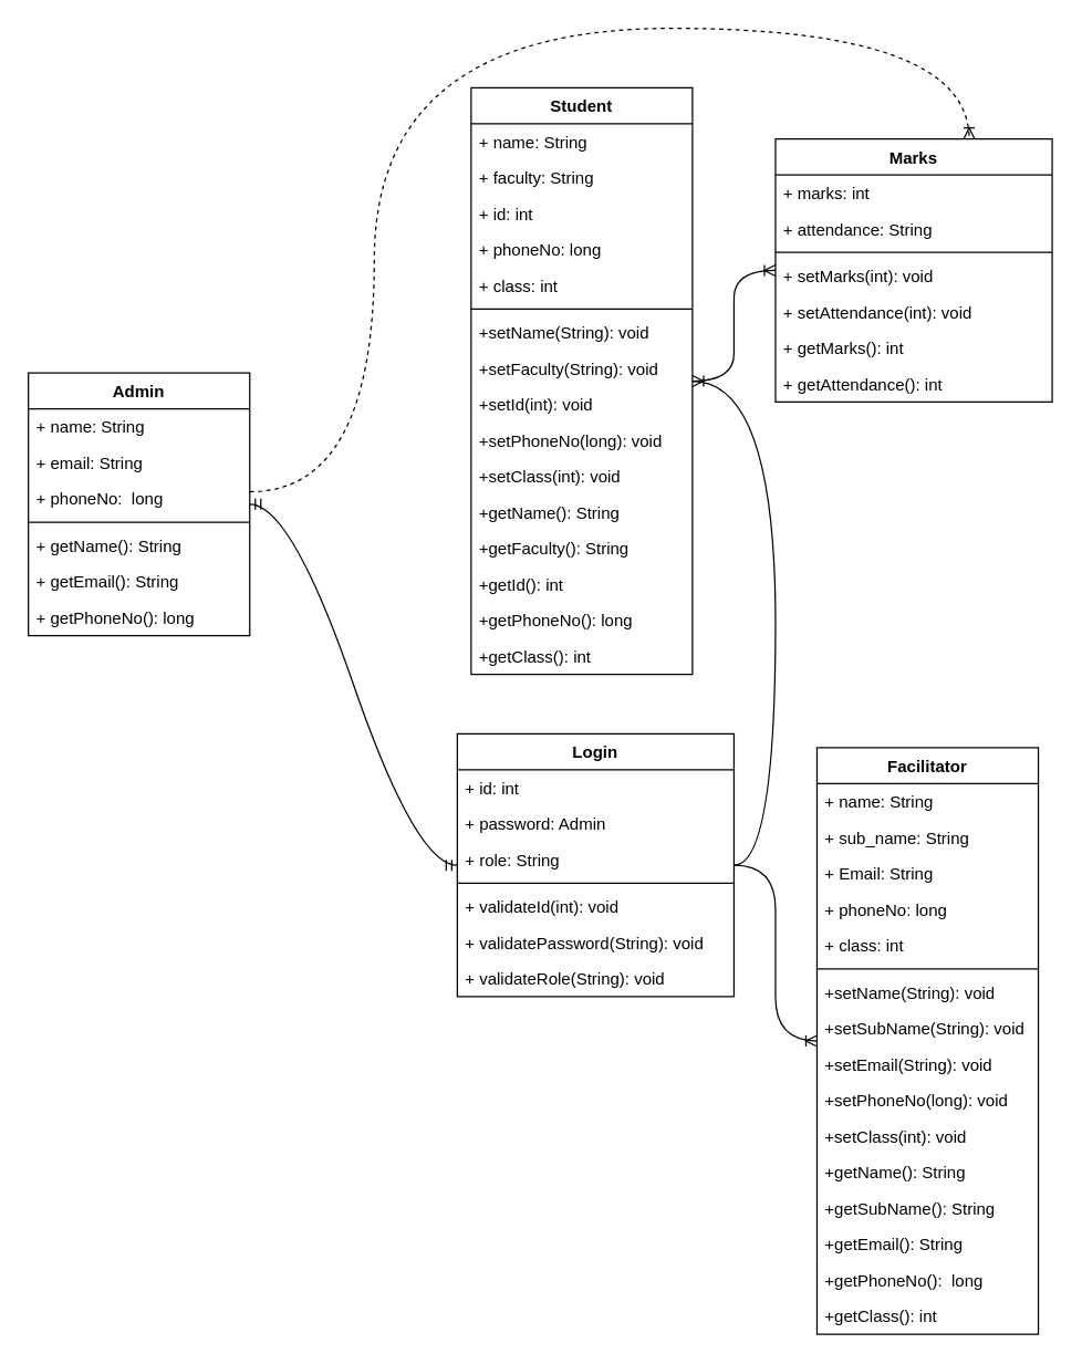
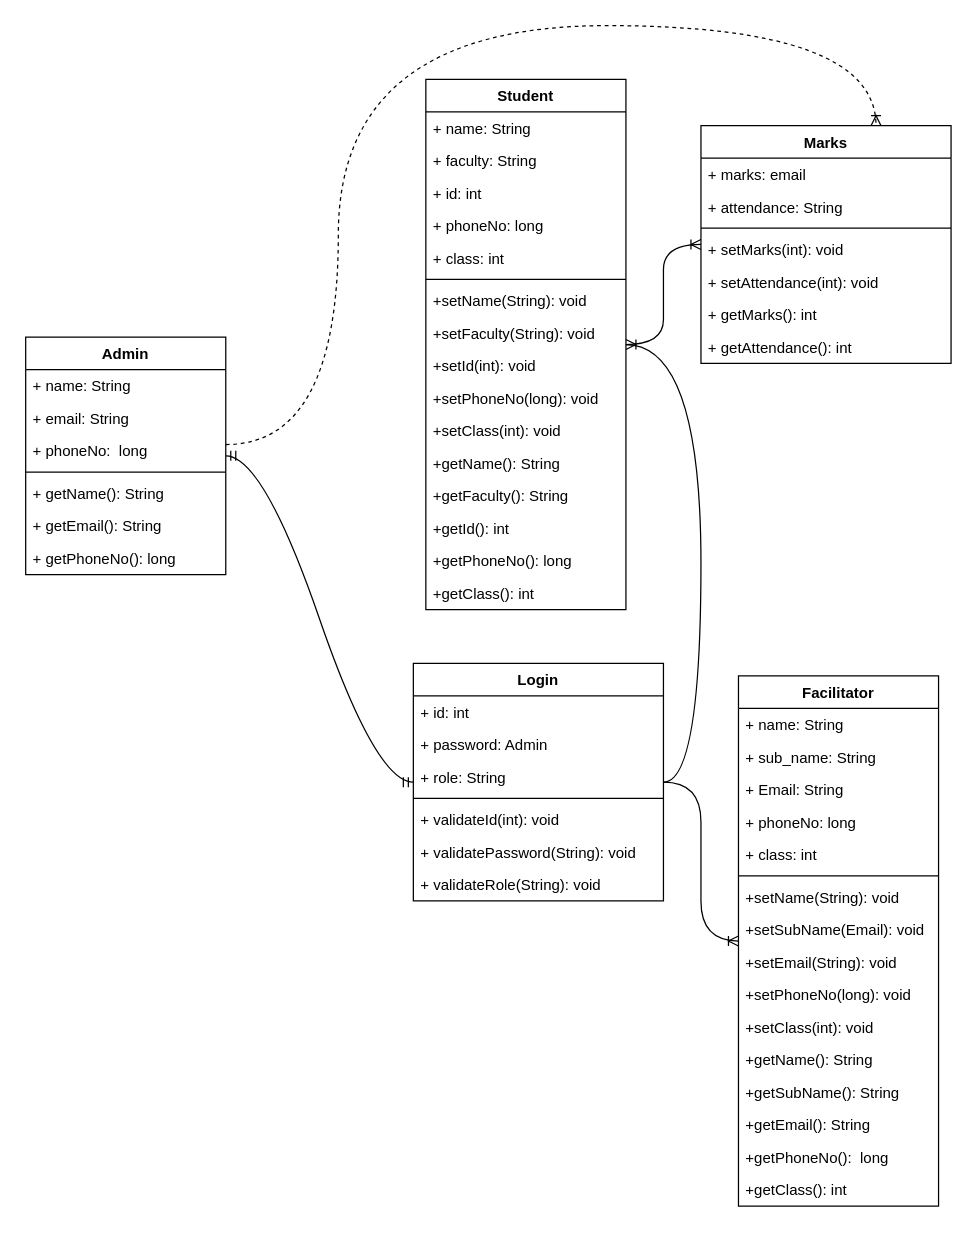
- <mxCell id="53" value="+ marks: int" style="text;strokeColor=none;fillColor=none;align=left;verticalAlign=top;spacingLeft=4;spacingRight=4;overflow=hidden;rotatable=0;points=[[0,0.5],[1,0.5]];portConstraint=eastwest;" vertex="1" parent="52"><mxGeometry y="26" width="200" height="26" as="geometry" /></mxCell>
+ <mxCell id="53" value="+ marks: email" style="text;strokeColor=none;fillColor=none;align=left;verticalAlign=top;spacingLeft=4;spacingRight=4;overflow=hidden;rotatable=0;points=[[0,0.5],[1,0.5]];portConstraint=eastwest;" vertex="1" parent="52"><mxGeometry y="26" width="200" height="26" as="geometry" /></mxCell>
- <mxCell id="35" value="+setSubName(String): void&#10;" style="text;strokeColor=none;fillColor=none;align=left;verticalAlign=top;spacingLeft=4;spacingRight=4;overflow=hidden;rotatable=0;points=[[0,0.5],[1,0.5]];portConstraint=eastwest;" vertex="1" parent="27"><mxGeometry y="190" width="160" height="26" as="geometry" /></mxCell>
+ <mxCell id="35" value="+setSubName(Email): void&#10;" style="text;strokeColor=none;fillColor=none;align=left;verticalAlign=top;spacingLeft=4;spacingRight=4;overflow=hidden;rotatable=0;points=[[0,0.5],[1,0.5]];portConstraint=eastwest;" vertex="1" parent="27"><mxGeometry y="190" width="160" height="26" as="geometry" /></mxCell>
